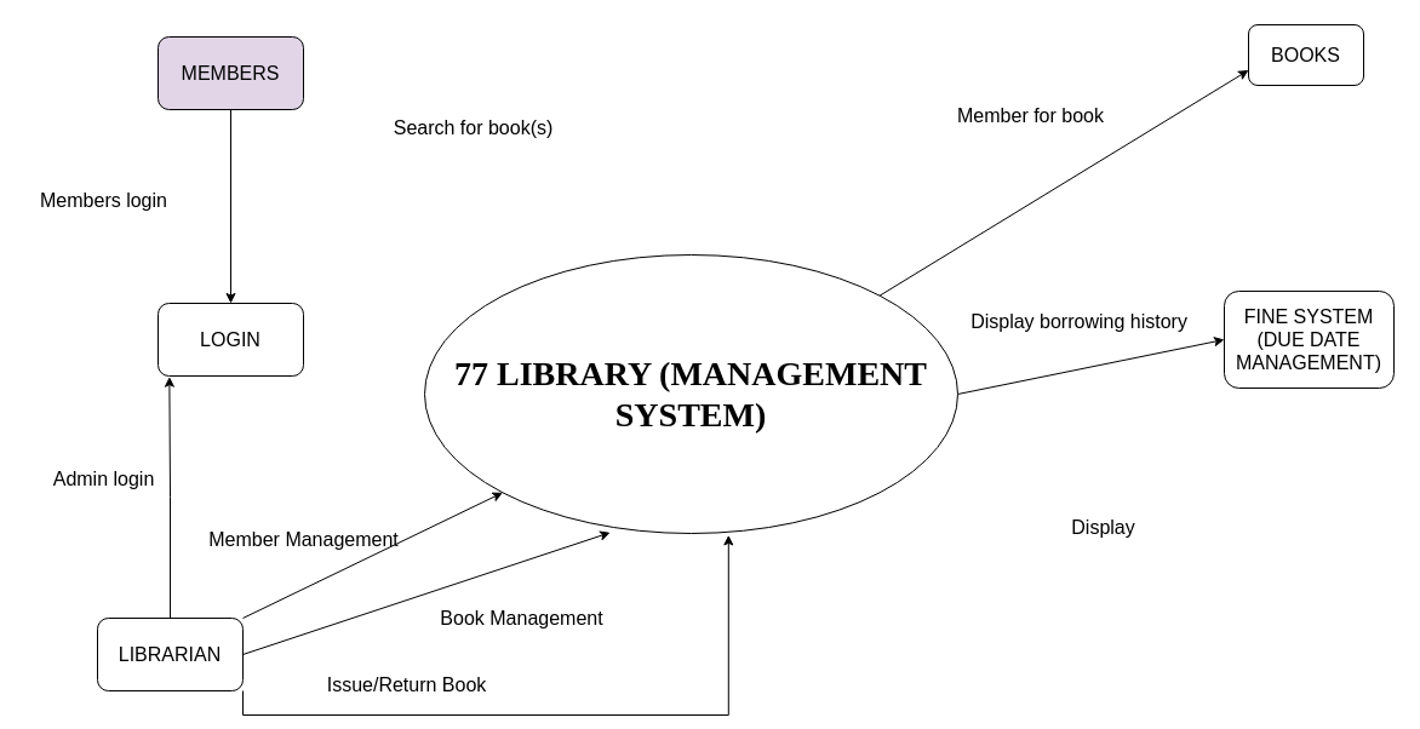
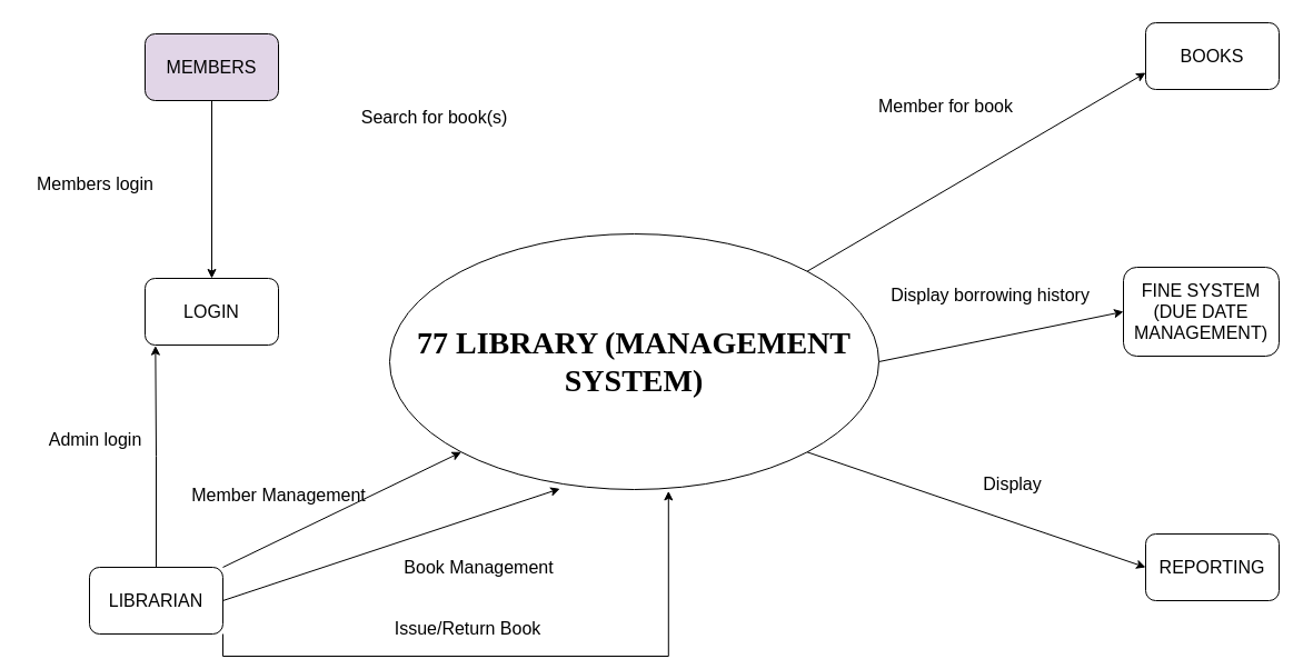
- <mxCell id="10" value="BOOKS" style="rounded=1;whiteSpace=wrap;html=1;fontSize=16;" parent="1" vertex="1"><mxGeometry x="1030" y="20" width="95" height="50" as="geometry" /></mxCell>
+ <mxCell id="10" value="BOOKS" style="rounded=1;whiteSpace=wrap;html=1;fontSize=16;" parent="1" vertex="1"><mxGeometry x="1030" y="20" width="120" height="60" as="geometry" /></mxCell>
+ <mxCell id="2" style="edgeStyle=none;rounded=0;orthogonalLoop=1;jettySize=auto;html=1;exitX=1;exitY=1;exitDx=0;exitDy=0;entryX=0;entryY=0.5;entryDx=0;entryDy=0;" edge="1" parent="1" source="5" target="12"><mxGeometry relative="1" as="geometry" /></mxCell>
+ <mxCell id="12" value="REPORTING" style="rounded=1;whiteSpace=wrap;html=1;fontSize=16;" parent="1" vertex="1"><mxGeometry x="1030" y="480" width="120" height="60" as="geometry" /></mxCell>
- <mxCell id="19" value="Issue/Return Book" style="text;html=1;align=center;verticalAlign=middle;resizable=0;points=[];autosize=1;strokeColor=none;fillColor=none;fontSize=16;" parent="1" vertex="1"><mxGeometry x="255" y="550" width="160" height="30" as="geometry" /></mxCell>
+ <mxCell id="19" value="Issue/Return Book" style="text;html=1;align=center;verticalAlign=middle;resizable=0;points=[];autosize=1;strokeColor=none;fillColor=none;fontSize=16;" parent="1" vertex="1"><mxGeometry x="340" y="550" width="160" height="30" as="geometry" /></mxCell>
